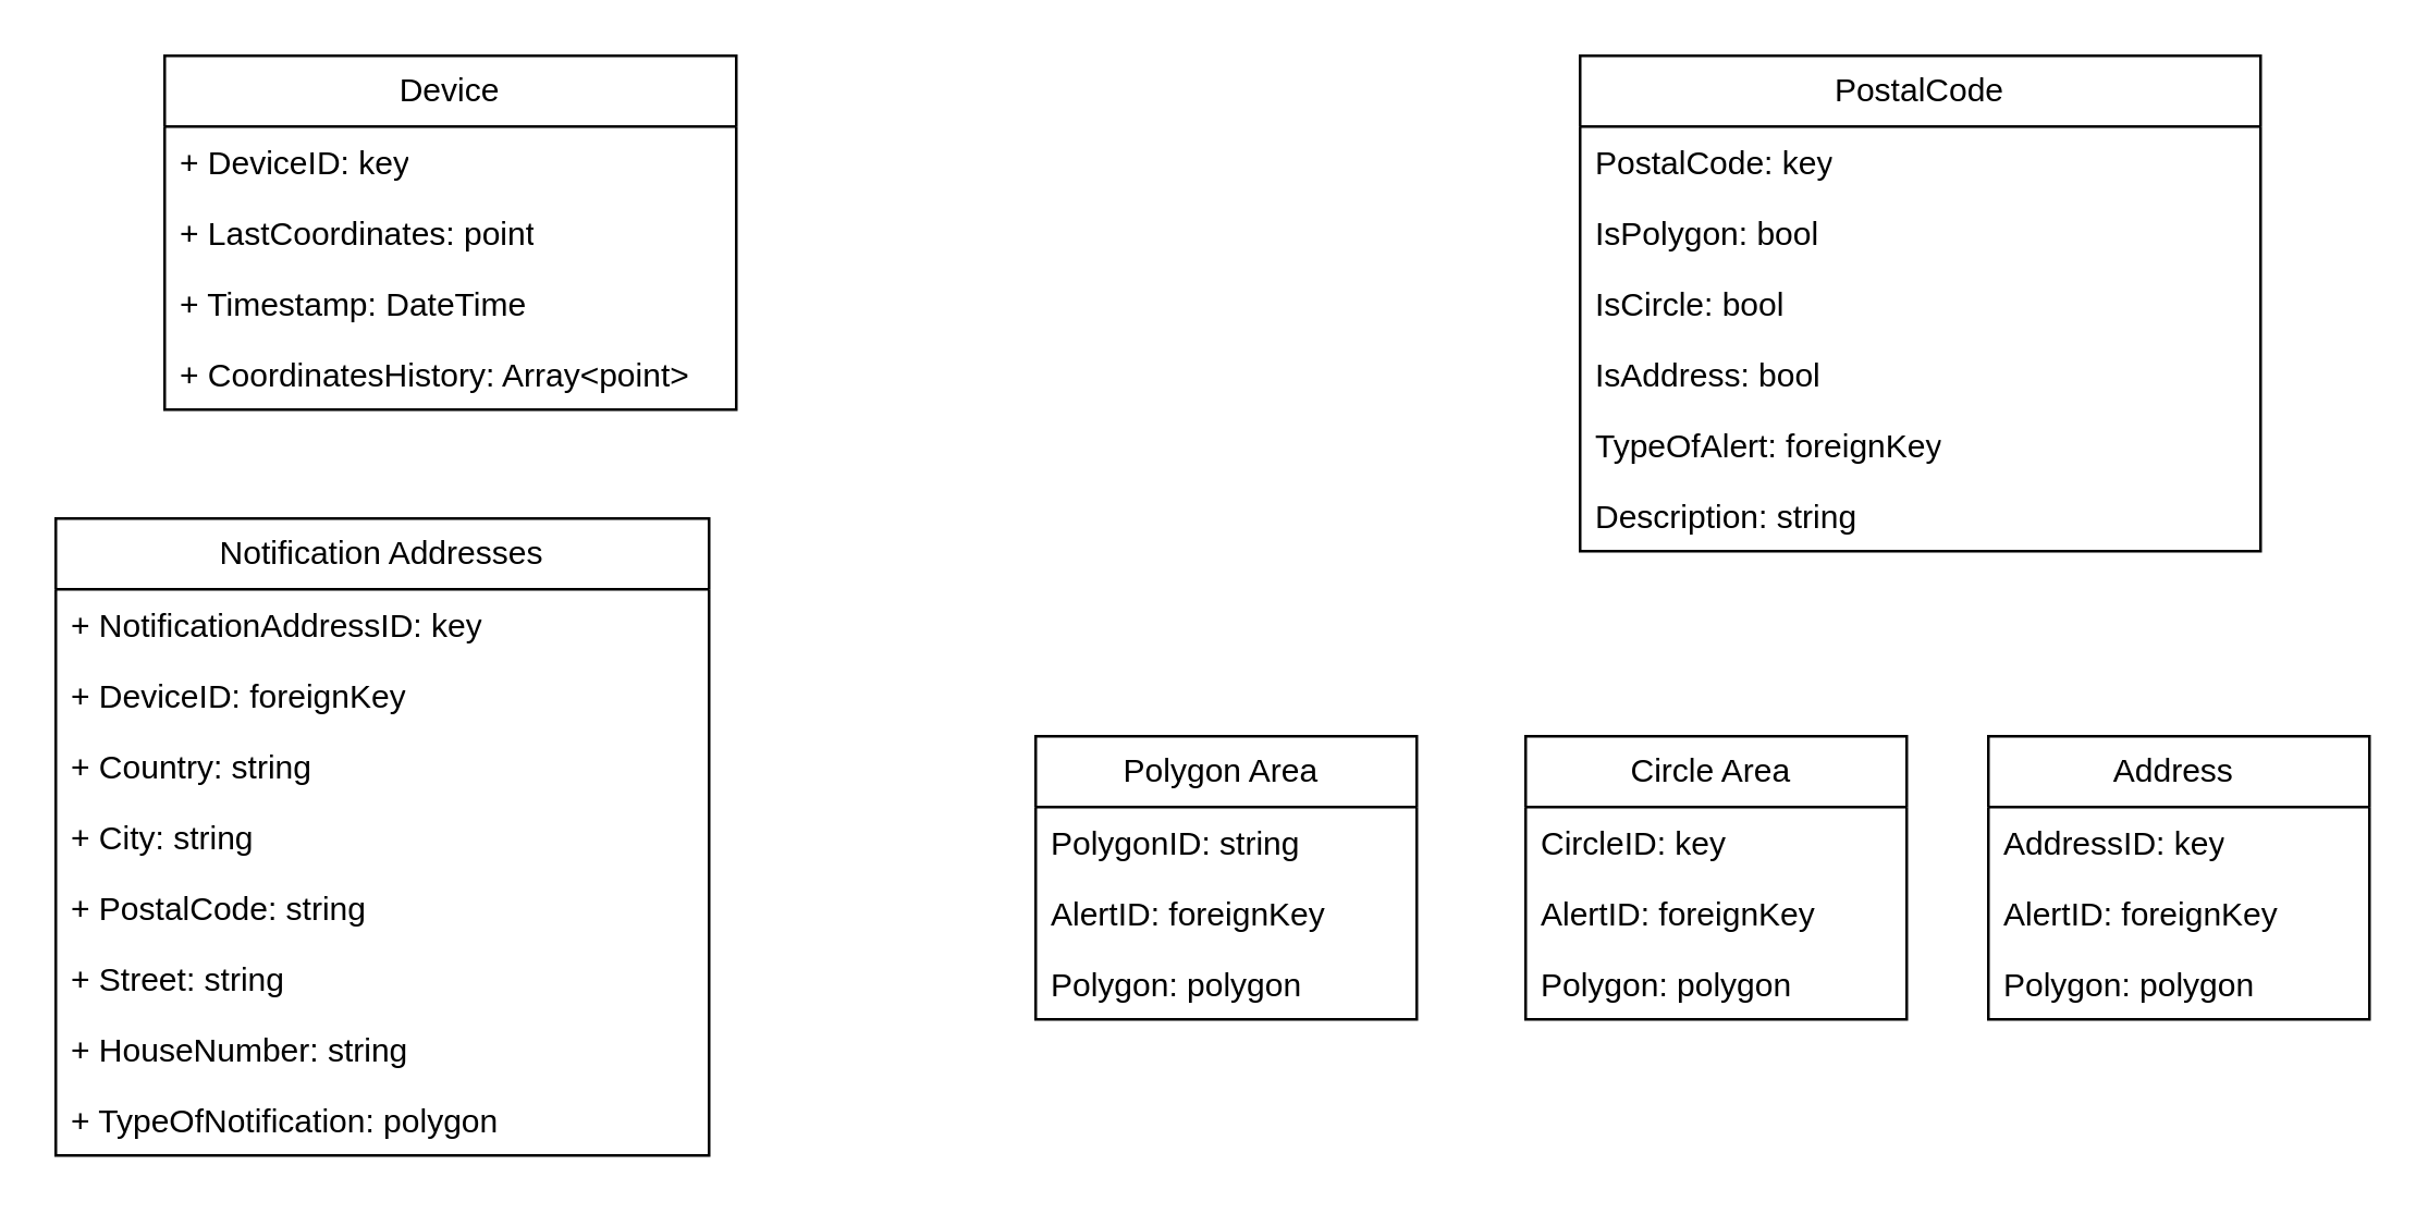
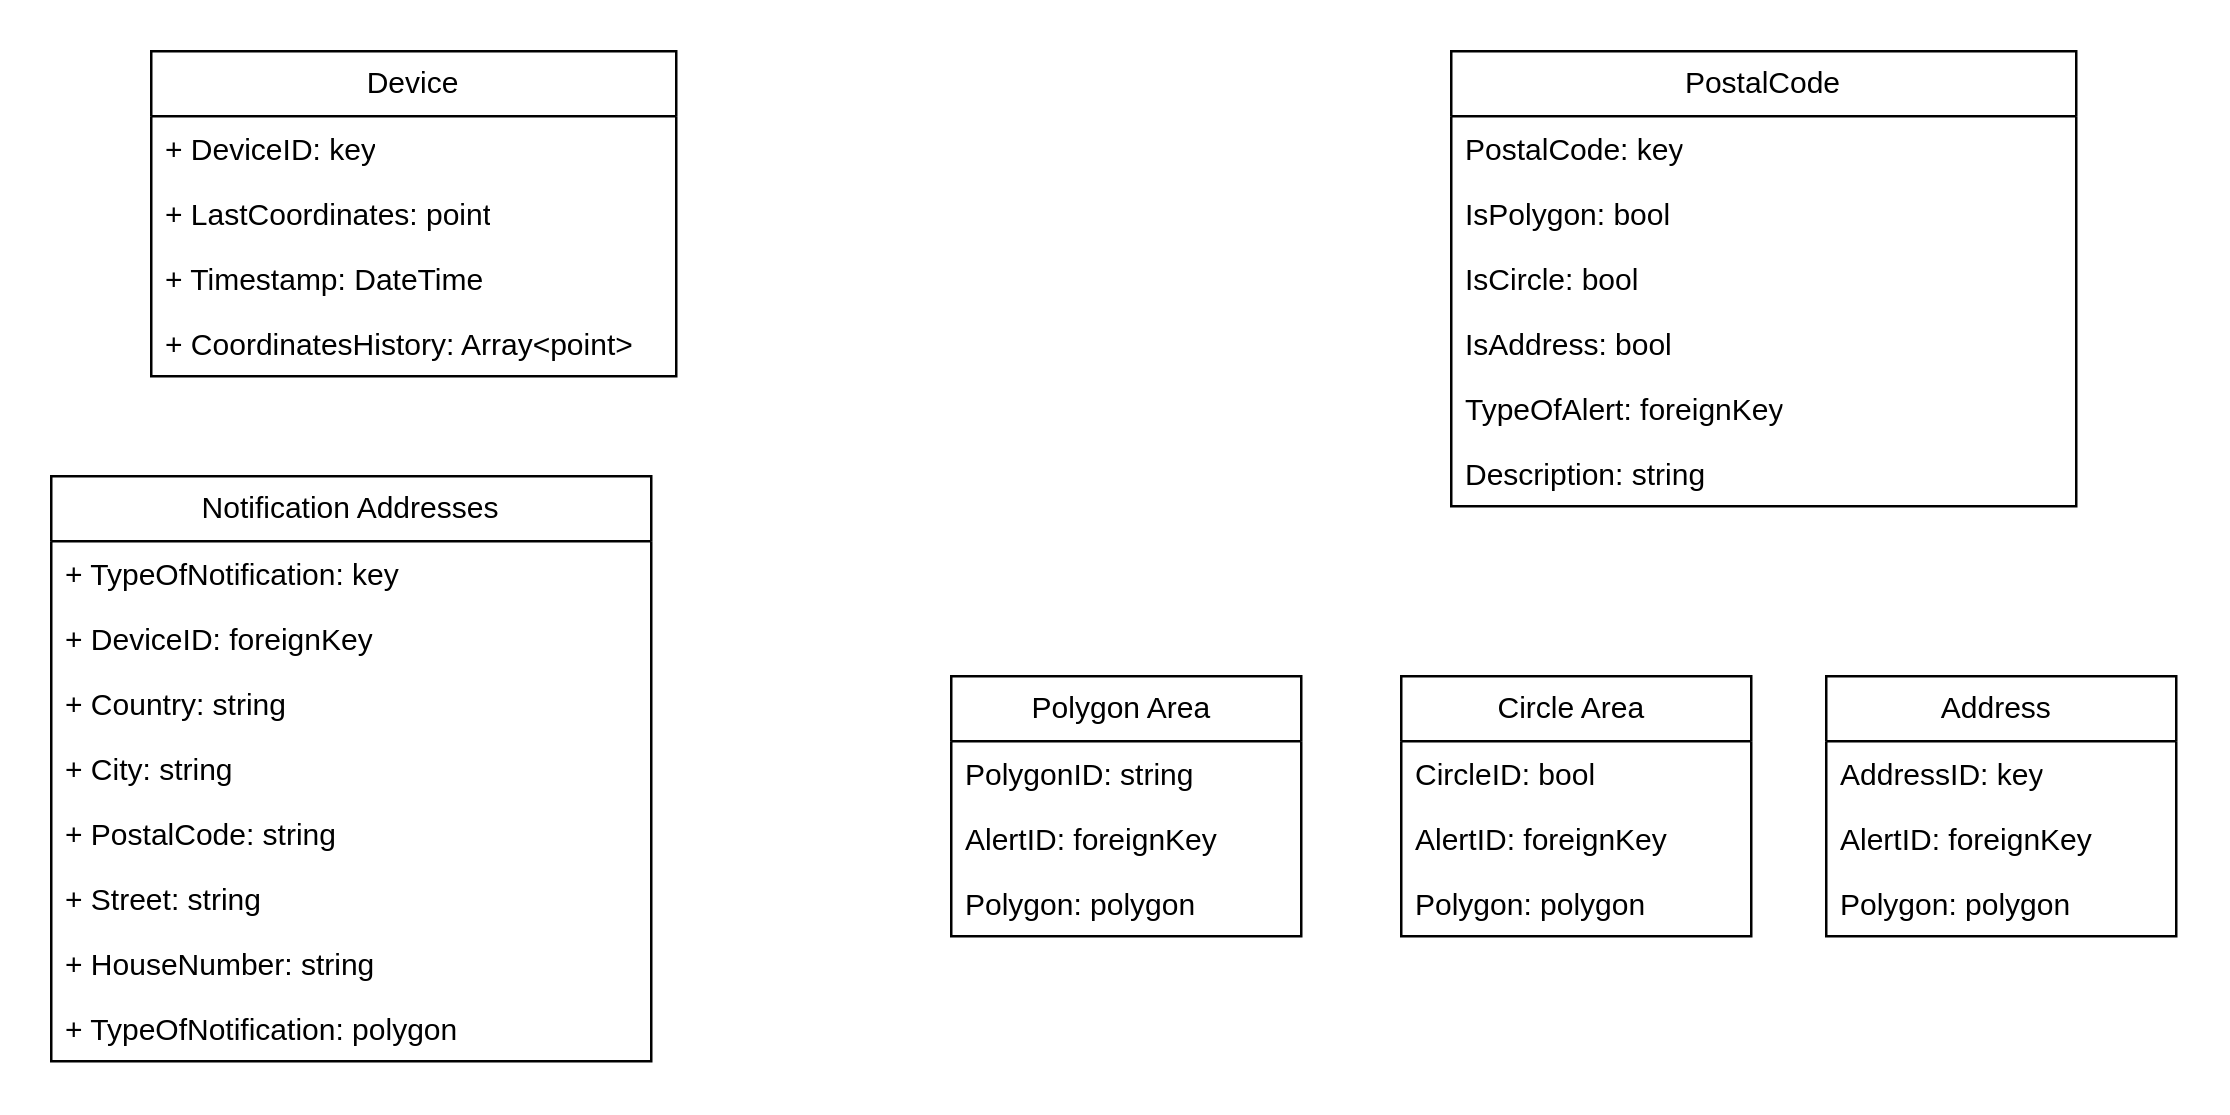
- <mxCell id="27" value="+ NotificationAddressID: key" style="text;strokeColor=none;fillColor=none;align=left;verticalAlign=top;spacingLeft=4;spacingRight=4;overflow=hidden;rotatable=0;points=[[0,0.5],[1,0.5]];portConstraint=eastwest;whiteSpace=wrap;html=1;" vertex="1" parent="26"><mxGeometry y="26" width="240" height="26" as="geometry" /></mxCell>
+ <mxCell id="27" value="+ TypeOfNotification: key" style="text;strokeColor=none;fillColor=none;align=left;verticalAlign=top;spacingLeft=4;spacingRight=4;overflow=hidden;rotatable=0;points=[[0,0.5],[1,0.5]];portConstraint=eastwest;whiteSpace=wrap;html=1;" vertex="1" parent="26"><mxGeometry y="26" width="240" height="26" as="geometry" /></mxCell>
- <mxCell id="19" value="CircleID: key" style="text;strokeColor=none;fillColor=none;align=left;verticalAlign=top;spacingLeft=4;spacingRight=4;overflow=hidden;rotatable=0;points=[[0,0.5],[1,0.5]];portConstraint=eastwest;whiteSpace=wrap;html=1;" vertex="1" parent="18"><mxGeometry y="26" width="140" height="26" as="geometry" /></mxCell>
+ <mxCell id="19" value="CircleID: bool" style="text;strokeColor=none;fillColor=none;align=left;verticalAlign=top;spacingLeft=4;spacingRight=4;overflow=hidden;rotatable=0;points=[[0,0.5],[1,0.5]];portConstraint=eastwest;whiteSpace=wrap;html=1;" vertex="1" parent="18"><mxGeometry y="26" width="140" height="26" as="geometry" /></mxCell>
